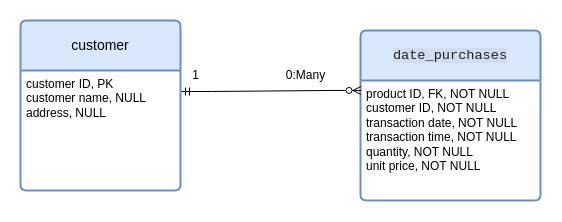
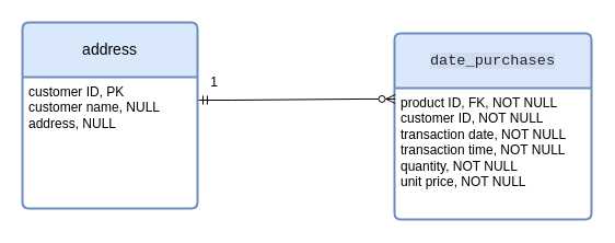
- <mxCell id="2" value="customer" style="swimlane;childLayout=stackLayout;horizontal=1;startSize=50;horizontalStack=0;rounded=1;fontSize=14;fontStyle=0;strokeWidth=2;resizeParent=0;resizeLast=1;shadow=0;dashed=0;align=center;arcSize=4;whiteSpace=wrap;html=1;fillColor=#dae8fc;strokeColor=#6c8ebf;" parent="1" vertex="1"><mxGeometry x="20" y="20" width="160" height="170" as="geometry" /></mxCell>
+ <mxCell id="2" value="address" style="swimlane;childLayout=stackLayout;horizontal=1;startSize=50;horizontalStack=0;rounded=1;fontSize=14;fontStyle=0;strokeWidth=2;resizeParent=0;resizeLast=1;shadow=0;dashed=0;align=center;arcSize=4;whiteSpace=wrap;html=1;fillColor=#dae8fc;strokeColor=#6c8ebf;" parent="1" vertex="1"><mxGeometry x="20" y="20" width="160" height="170" as="geometry" /></mxCell>
- <mxCell id="8" value="0:Many" style="text;html=1;align=center;verticalAlign=middle;resizable=0;points=[];autosize=1;strokeColor=none;fillColor=none;" vertex="1" parent="1"><mxGeometry x="275" y="60" width="60" height="30" as="geometry" /></mxCell>
